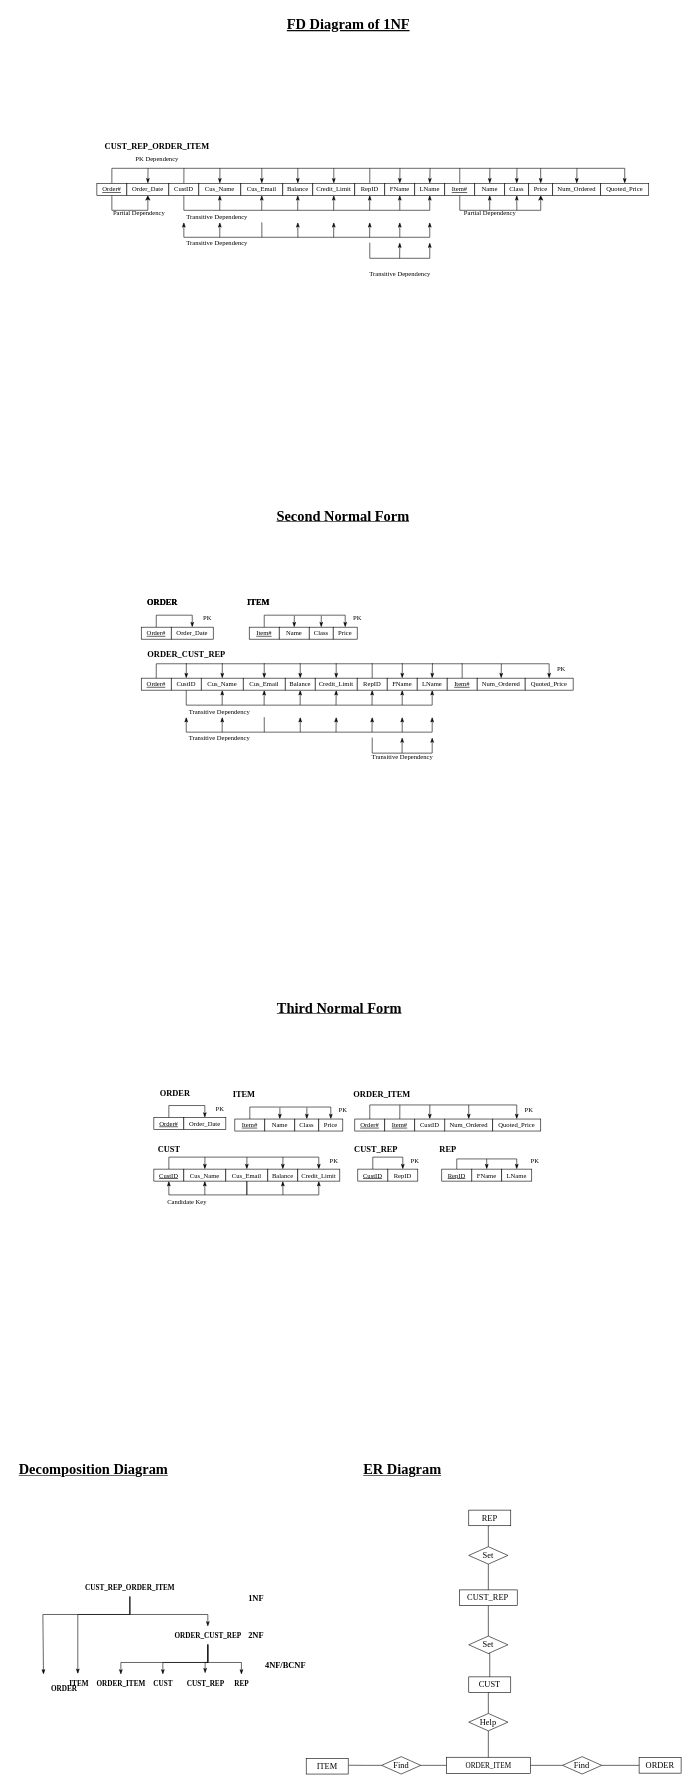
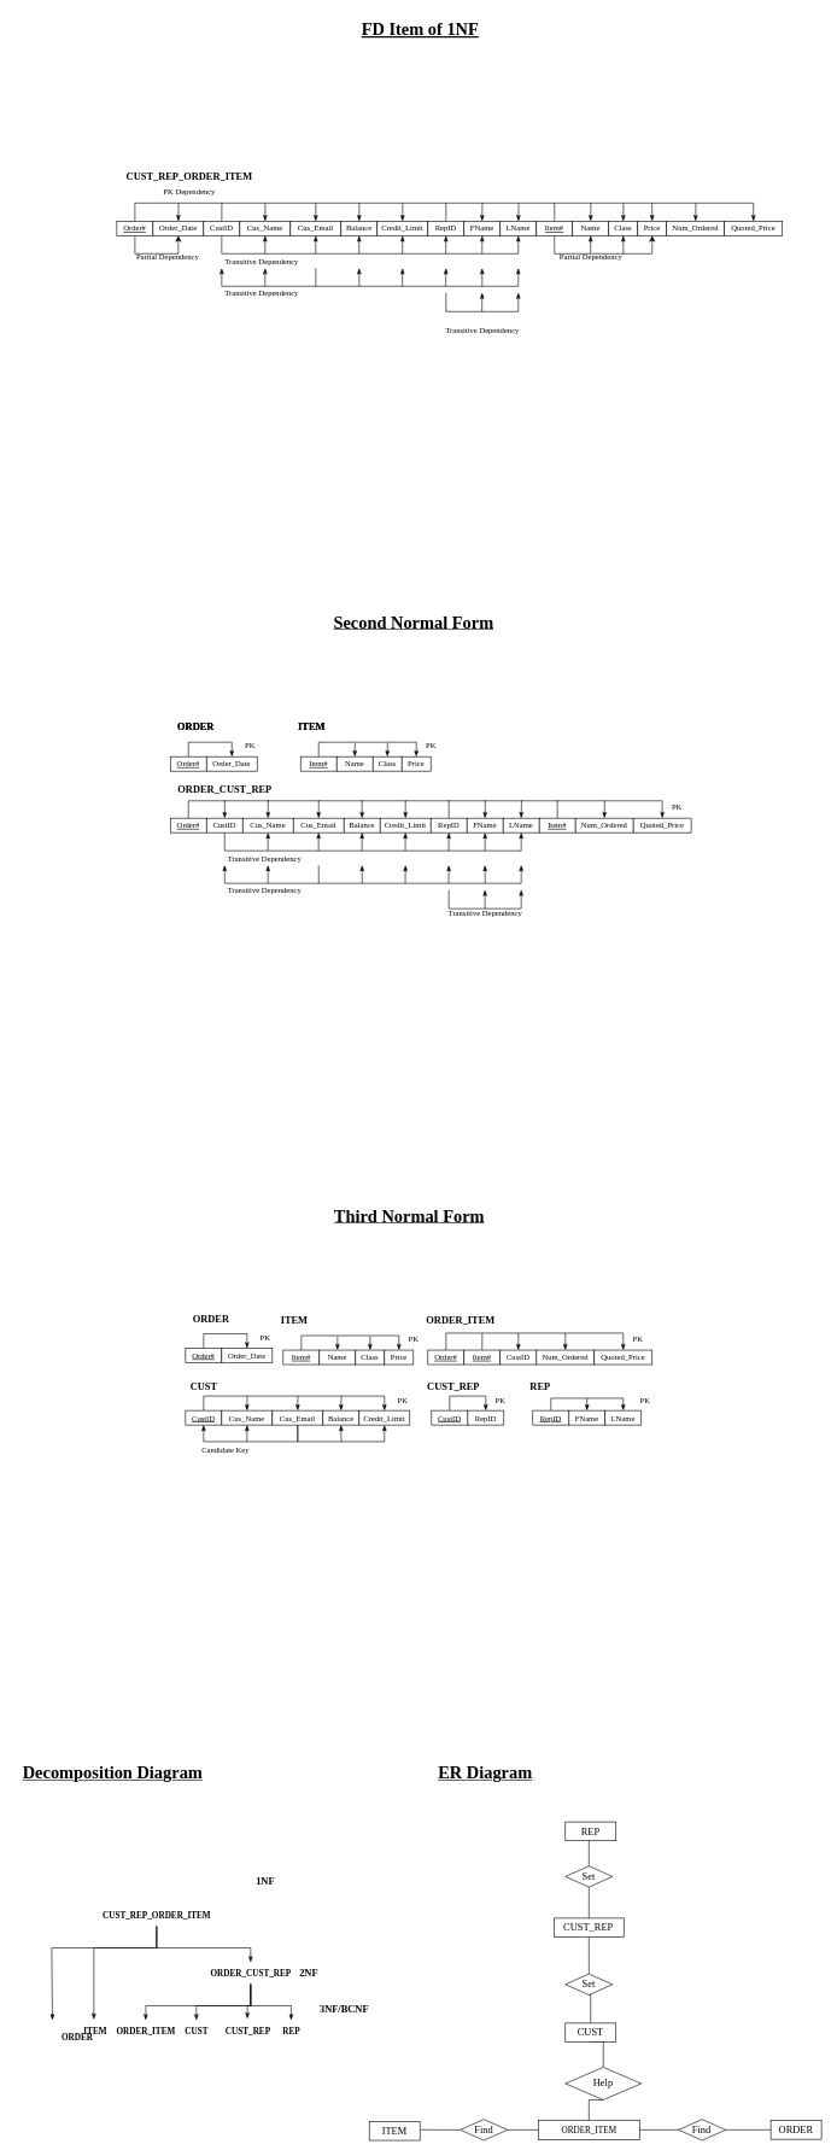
- <mxCell id="56" value="&lt;b style=&quot;&quot;&gt;&lt;font style=&quot;font-size: 24px;&quot;&gt;&lt;u style=&quot;&quot;&gt;FD Diagram of 1NF&lt;/u&gt;&lt;/font&gt;&lt;/b&gt;" style="text;html=1;resizable=0;autosize=1;align=center;verticalAlign=middle;points=[];fillColor=none;strokeColor=none;rounded=0;fontFamily=Times New Roman;fontSize=11;" parent="1" vertex="1"><mxGeometry x="465" y="20" width="230" height="40" as="geometry" /></mxCell>
+ <mxCell id="56" value="&lt;b style=&quot;&quot;&gt;&lt;font style=&quot;font-size: 24px;&quot;&gt;&lt;u style=&quot;&quot;&gt;FD Item of 1NF&lt;/u&gt;&lt;/font&gt;&lt;/b&gt;" style="text;html=1;resizable=0;autosize=1;align=center;verticalAlign=middle;points=[];fillColor=none;strokeColor=none;rounded=0;fontFamily=Times New Roman;fontSize=11;" parent="1" vertex="1"><mxGeometry x="465" y="20" width="230" height="40" as="geometry" /></mxCell>
- <mxCell id="139" value="&lt;b style=&quot;&quot;&gt;&lt;font style=&quot;font-size: 14px;&quot;&gt;1NF&lt;/font&gt;&lt;/b&gt;" style="text;html=1;resizable=0;autosize=1;align=center;verticalAlign=middle;points=[];fillColor=none;strokeColor=none;rounded=0;fontFamily=Times New Roman;fontSize=11;" parent="1" vertex="1"><mxGeometry x="401" y="2650" width="50" height="30" as="geometry" /></mxCell>
+ <mxCell id="139" value="&lt;b style=&quot;&quot;&gt;&lt;font style=&quot;font-size: 14px;&quot;&gt;1NF&lt;/font&gt;&lt;/b&gt;" style="text;html=1;resizable=0;autosize=1;align=center;verticalAlign=middle;points=[];fillColor=none;strokeColor=none;rounded=0;fontFamily=Times New Roman;fontSize=11;" parent="1" vertex="1"><mxGeometry x="341" y="2585" width="50" height="30" as="geometry" /></mxCell>
- <mxCell id="141" value="&lt;b style=&quot;&quot;&gt;&lt;font style=&quot;font-size: 14px;&quot;&gt;4NF/BCNF&lt;/font&gt;&lt;/b&gt;" style="text;html=1;resizable=0;autosize=1;align=center;verticalAlign=middle;points=[];fillColor=none;strokeColor=none;rounded=0;fontFamily=Times New Roman;fontSize=11;" parent="1" vertex="1"><mxGeometry x="430" y="2761" width="90" height="30" as="geometry" /></mxCell>
+ <mxCell id="141" value="&lt;b style=&quot;&quot;&gt;&lt;font style=&quot;font-size: 14px;&quot;&gt;3NF/BCNF&lt;/font&gt;&lt;/b&gt;" style="text;html=1;resizable=0;autosize=1;align=center;verticalAlign=middle;points=[];fillColor=none;strokeColor=none;rounded=0;fontFamily=Times New Roman;fontSize=11;" parent="1" vertex="1"><mxGeometry x="430" y="2761" width="90" height="30" as="geometry" /></mxCell>
- <mxCell id="153" value="Help" style="shape=rhombus;perimeter=rhombusPerimeter;whiteSpace=wrap;html=1;align=center;fontFamily=Times New Roman;fontSize=14;" parent="1" vertex="1"><mxGeometry x="780.99" y="2856" width="65.25" height="29" as="geometry" /></mxCell>
+ <mxCell id="153" value="Help" style="shape=rhombus;perimeter=rhombusPerimeter;whiteSpace=wrap;html=1;align=center;fontFamily=Times New Roman;fontSize=14;" parent="1" vertex="1"><mxGeometry x="780.99" y="2856" width="105" height="45" as="geometry" /></mxCell>
